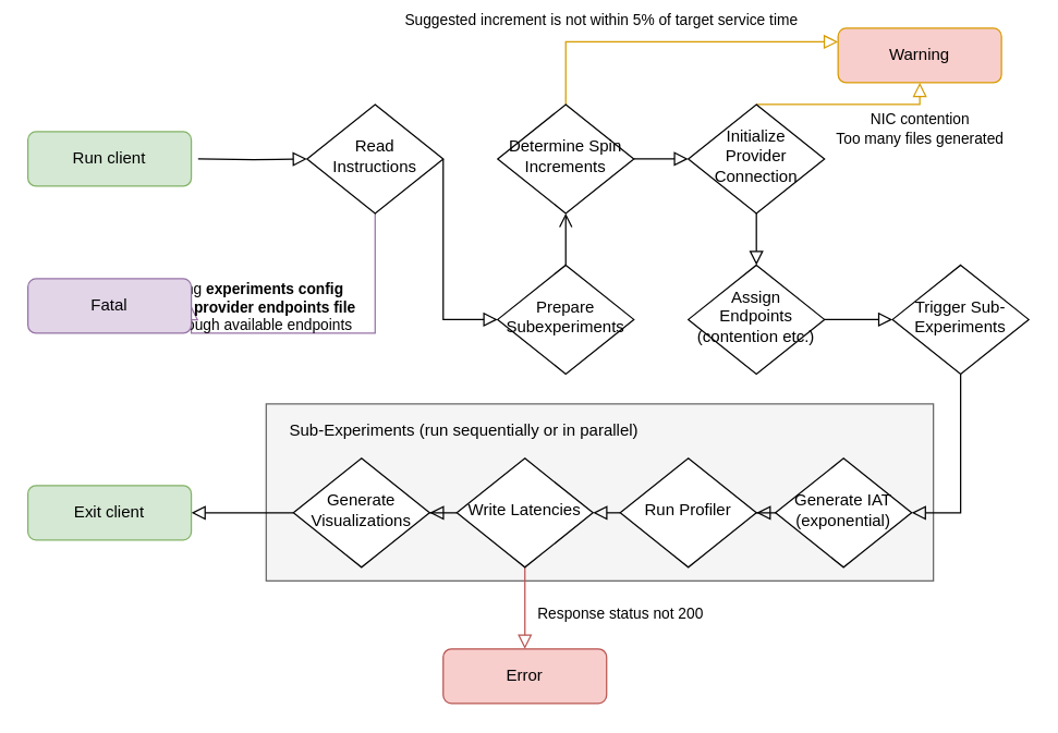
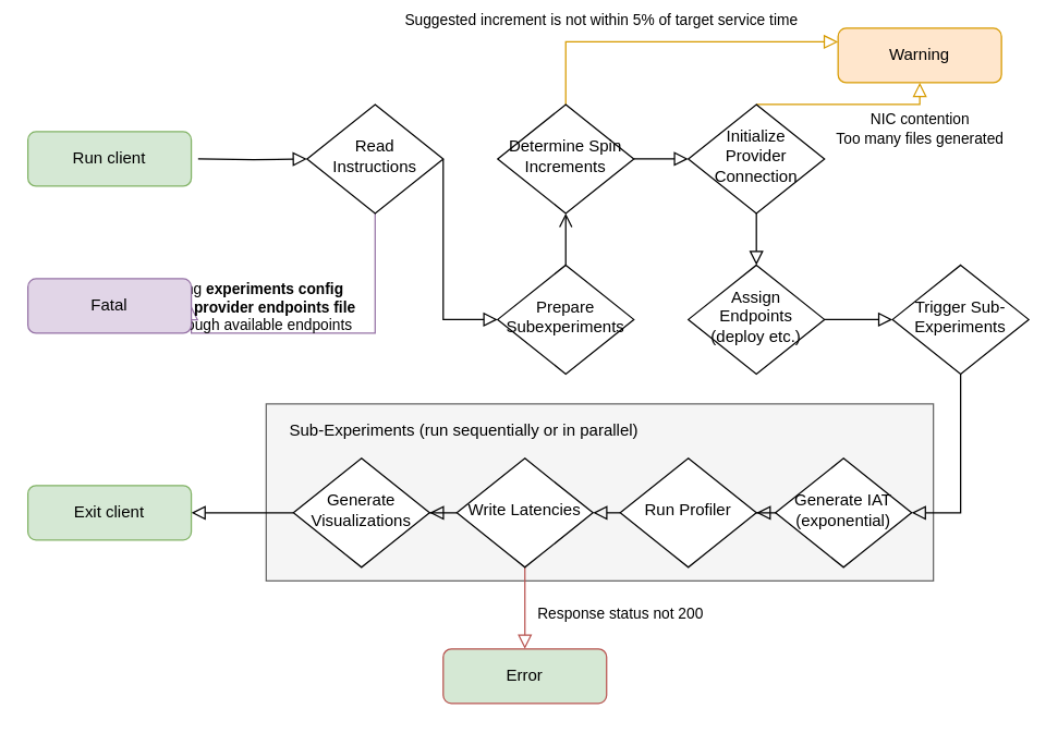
- <mxCell id="13" value="Warning" style="rounded=1;whiteSpace=wrap;html=1;fontSize=12;glass=0;strokeWidth=1;shadow=0;labelBackgroundColor=none;fillColor=#f8cecc;strokeColor=#d79b00;" parent="1" vertex="1"><mxGeometry x="615" y="20" width="120" height="40" as="geometry" /></mxCell>
+ <mxCell id="13" value="Warning" style="rounded=1;whiteSpace=wrap;html=1;fontSize=12;glass=0;strokeWidth=1;shadow=0;labelBackgroundColor=none;fillColor=#ffe6cc;strokeColor=#d79b00;" parent="1" vertex="1"><mxGeometry x="615" y="20" width="120" height="40" as="geometry" /></mxCell>
- <mxCell id="30" value="Assign Endpoints (contention etc.)" style="rhombus;whiteSpace=wrap;html=1;shadow=0;fontFamily=Helvetica;fontSize=12;align=center;strokeWidth=1;spacing=6;spacingTop=-4;" vertex="1" parent="1"><mxGeometry x="505" y="194" width="100" height="80" as="geometry" /></mxCell>
+ <mxCell id="30" value="Assign Endpoints (deploy etc.)" style="rhombus;whiteSpace=wrap;html=1;shadow=0;fontFamily=Helvetica;fontSize=12;align=center;strokeWidth=1;spacing=6;spacingTop=-4;" vertex="1" parent="1"><mxGeometry x="505" y="194" width="100" height="80" as="geometry" /></mxCell>
- <mxCell id="12" value="Error" style="rounded=1;whiteSpace=wrap;html=1;fontSize=12;glass=0;strokeWidth=1;shadow=0;fillColor=#f8cecc;strokeColor=#b85450;" parent="1" vertex="1"><mxGeometry x="325" y="476" width="120" height="40" as="geometry" /></mxCell>
+ <mxCell id="12" value="Error" style="rounded=1;whiteSpace=wrap;html=1;fontSize=12;glass=0;strokeWidth=1;shadow=0;fillColor=#d5e8d4;strokeColor=#b85450;" parent="1" vertex="1"><mxGeometry x="325" y="476" width="120" height="40" as="geometry" /></mxCell>
